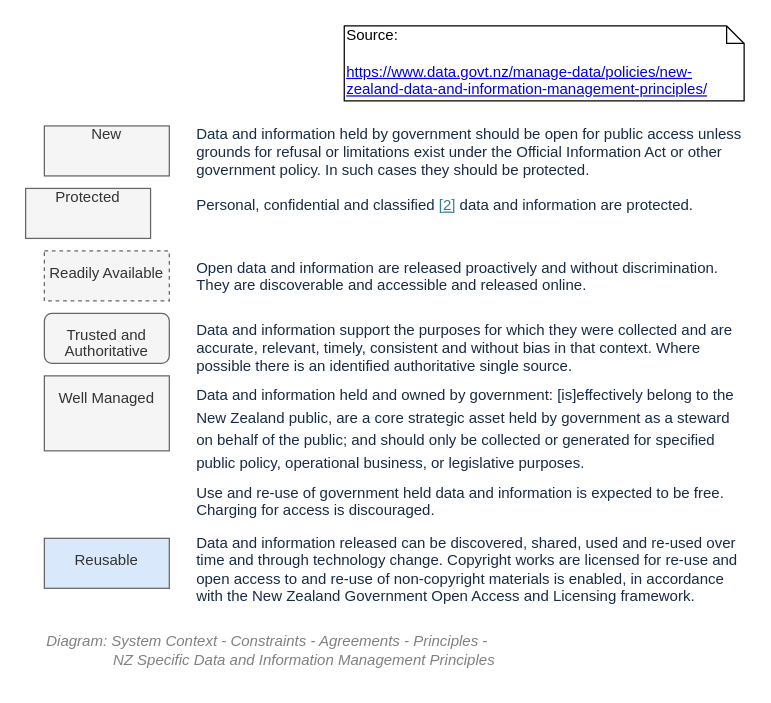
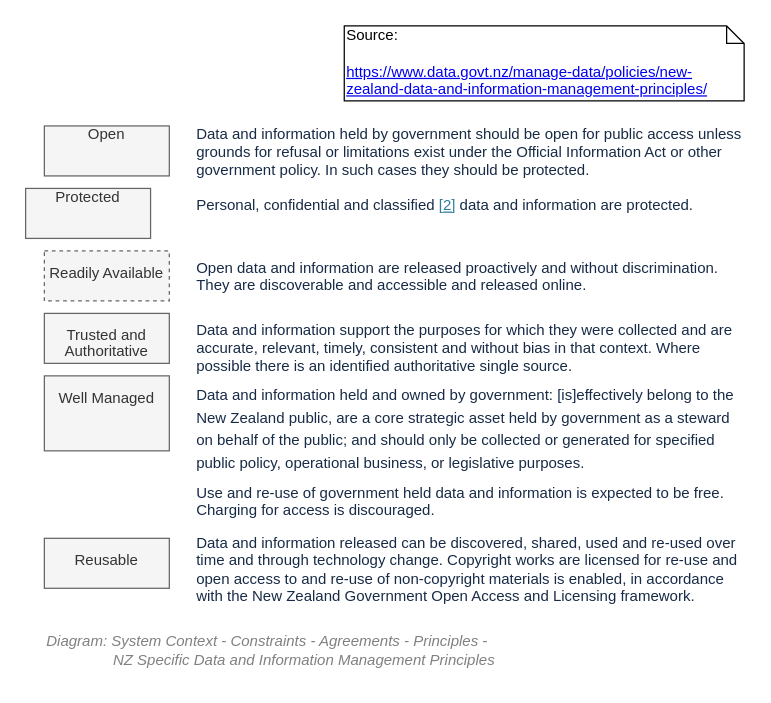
- <mxCell id="2" value="New" style="rounded=0;whiteSpace=wrap;html=1;shadow=0;glass=0;comic=0;strokeColor=#666666;fillColor=#f5f5f5;fontSize=12;align=center;fontColor=#333333;recursiveResize=0;container=1;collapsible=0;overflow=fill;verticalAlign=middle;" vertex="1" parent="1"><mxGeometry x="35" y="100" width="100" height="40" as="geometry" /></mxCell>
+ <mxCell id="2" value="Open" style="rounded=0;whiteSpace=wrap;html=1;shadow=0;glass=0;comic=0;strokeColor=#666666;fillColor=#f5f5f5;fontSize=12;align=center;fontColor=#333333;recursiveResize=0;container=1;collapsible=0;overflow=fill;verticalAlign=middle;" vertex="1" parent="1"><mxGeometry x="35" y="100" width="100" height="40" as="geometry" /></mxCell>
- <mxCell id="6" value="&lt;h3 style=&quot;box-sizing: border-box; font-family: &amp;quot;fira sans&amp;quot;, helvetica, arial, sans-serif; font-weight: 500; line-height: 1.1; font-size: 12px;&quot;&gt;Trusted and Authoritative&lt;/h3&gt;" style="whiteSpace=wrap;html=1;shadow=0;glass=0;comic=0;strokeColor=#666666;fillColor=#f5f5f5;fontSize=12;align=center;fontColor=#333333;recursiveResize=0;container=1;collapsible=0;overflow=fill;verticalAlign=middle;rounded=1;" vertex="1" parent="1"><mxGeometry x="35" y="250" width="100" height="40" as="geometry" /></mxCell>
+ <mxCell id="6" value="&lt;h3 style=&quot;box-sizing: border-box; font-family: &amp;quot;fira sans&amp;quot;, helvetica, arial, sans-serif; font-weight: 500; line-height: 1.1; font-size: 12px;&quot;&gt;Trusted and Authoritative&lt;/h3&gt;" style="rounded=0;whiteSpace=wrap;html=1;shadow=0;glass=0;comic=0;strokeColor=#666666;fillColor=#f5f5f5;fontSize=12;align=center;fontColor=#333333;recursiveResize=0;container=1;collapsible=0;overflow=fill;verticalAlign=middle;" vertex="1" parent="1"><mxGeometry x="35" y="250" width="100" height="40" as="geometry" /></mxCell>
- <mxCell id="8" value="&lt;h3 style=&quot;box-sizing: border-box; font-family: &amp;quot;fira sans&amp;quot;, helvetica, arial, sans-serif; font-weight: 500; line-height: 1.1; font-size: 12px;&quot;&gt;Reusable&lt;/h3&gt;" style="rounded=0;whiteSpace=wrap;html=1;shadow=0;glass=0;comic=0;strokeColor=#666666;fillColor=#dae8fc;fontSize=12;align=center;fontColor=#333333;recursiveResize=0;container=1;collapsible=0;overflow=fill;verticalAlign=middle;" vertex="1" parent="1"><mxGeometry x="35" y="430" width="100" height="40" as="geometry" /></mxCell>
+ <mxCell id="8" value="&lt;h3 style=&quot;box-sizing: border-box; font-family: &amp;quot;fira sans&amp;quot;, helvetica, arial, sans-serif; font-weight: 500; line-height: 1.1; font-size: 12px;&quot;&gt;Reusable&lt;/h3&gt;" style="rounded=0;whiteSpace=wrap;html=1;shadow=0;glass=0;comic=0;strokeColor=#666666;fillColor=#f5f5f5;fontSize=12;align=center;fontColor=#333333;recursiveResize=0;container=1;collapsible=0;overflow=fill;verticalAlign=middle;" vertex="1" parent="1"><mxGeometry x="35" y="430" width="100" height="40" as="geometry" /></mxCell>
